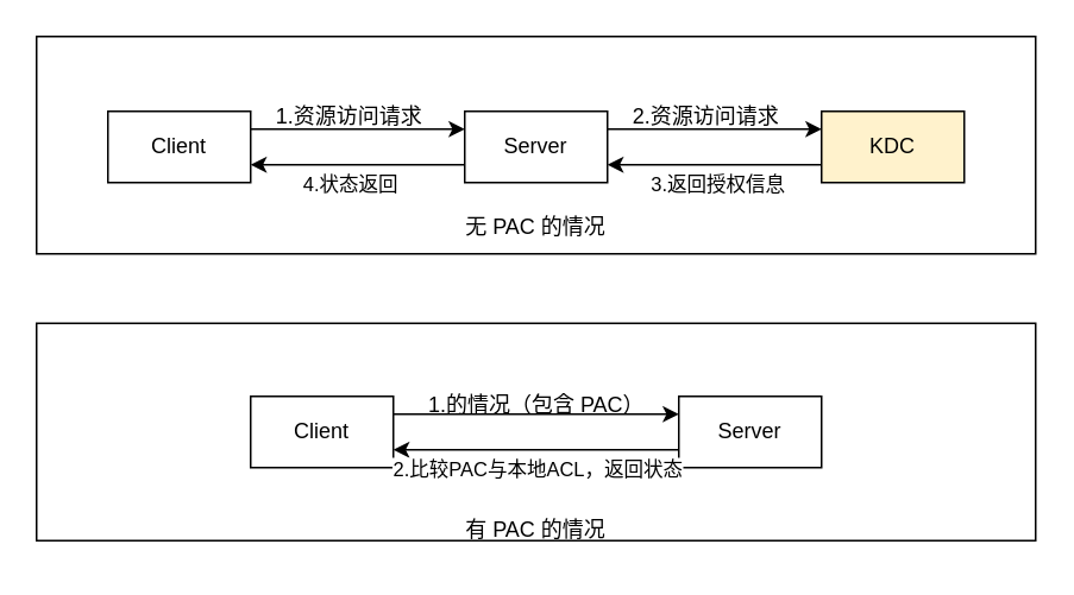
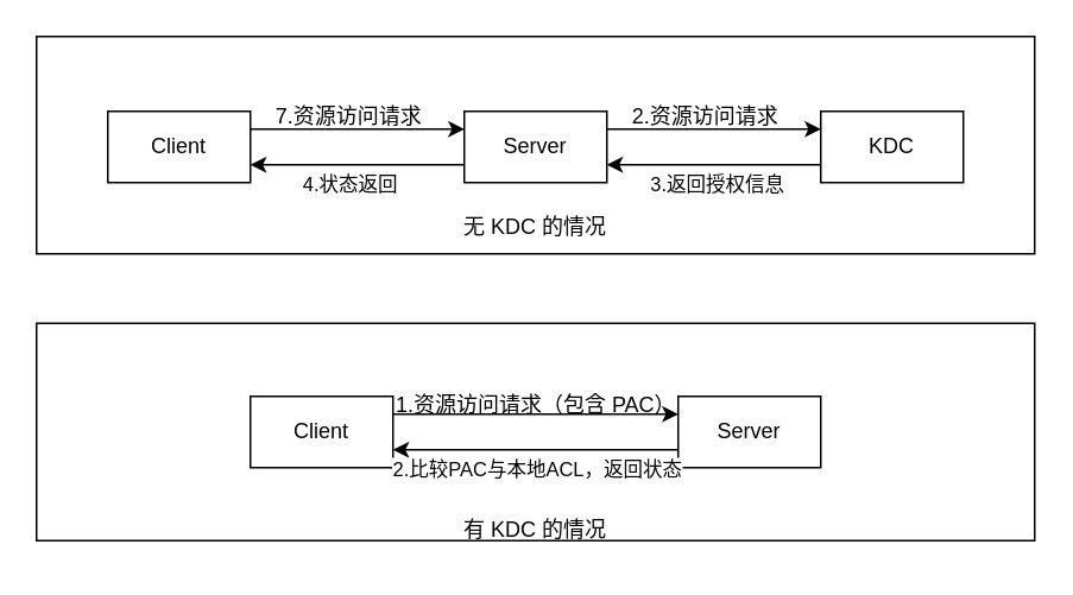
- <mxCell id="13" value="1.资源访问请求" style="text;html=1;align=center;verticalAlign=middle;resizable=0;points=[];autosize=1;strokeColor=none;fillColor=none;" vertex="1" parent="1"><mxGeometry x="140" y="50" width="110" height="30" as="geometry" /></mxCell>
+ <mxCell id="13" value="7.资源访问请求" style="text;html=1;align=center;verticalAlign=middle;resizable=0;points=[];autosize=1;strokeColor=none;fillColor=none;" vertex="1" parent="1"><mxGeometry x="140" y="50" width="110" height="30" as="geometry" /></mxCell>
- <mxCell id="6" value="&lt;div&gt;KDC&lt;/div&gt;" style="rounded=0;whiteSpace=wrap;html=1;fillColor=#fff2cc;" vertex="1" parent="1"><mxGeometry x="460" y="62" width="80" height="40" as="geometry" /></mxCell>
+ <mxCell id="6" value="&lt;div&gt;KDC&lt;/div&gt;" style="rounded=0;whiteSpace=wrap;html=1;" vertex="1" parent="1"><mxGeometry x="460" y="62" width="80" height="40" as="geometry" /></mxCell>
- <mxCell id="22" value="无 PAC 的情况" style="text;html=1;strokeColor=none;fillColor=none;align=center;verticalAlign=middle;whiteSpace=wrap;rounded=0;" vertex="1" parent="1"><mxGeometry x="250" y="112" width="100" height="30" as="geometry" /></mxCell>
+ <mxCell id="22" value="无 KDC 的情况" style="text;html=1;strokeColor=none;fillColor=none;align=center;verticalAlign=middle;whiteSpace=wrap;rounded=0;" vertex="1" parent="1"><mxGeometry x="250" y="112" width="100" height="30" as="geometry" /></mxCell>
- <mxCell id="20" value="1.的情况（包含 PAC）" style="text;html=1;align=center;verticalAlign=middle;resizable=0;points=[];autosize=1;strokeColor=none;fillColor=none;" vertex="1" parent="1"><mxGeometry x="210" y="212" width="180" height="30" as="geometry" /></mxCell>
+ <mxCell id="20" value="1.资源访问请求（包含 PAC）" style="text;html=1;align=center;verticalAlign=middle;resizable=0;points=[];autosize=1;strokeColor=none;fillColor=none;" vertex="1" parent="1"><mxGeometry x="210" y="212" width="180" height="30" as="geometry" /></mxCell>
- <mxCell id="21" value="有 PAC 的情况" style="text;html=1;strokeColor=none;fillColor=none;align=center;verticalAlign=middle;whiteSpace=wrap;rounded=0;" vertex="1" parent="1"><mxGeometry x="250" y="282" width="100" height="30" as="geometry" /></mxCell>
+ <mxCell id="21" value="有 KDC 的情况" style="text;html=1;strokeColor=none;fillColor=none;align=center;verticalAlign=middle;whiteSpace=wrap;rounded=0;" vertex="1" parent="1"><mxGeometry x="250" y="282" width="100" height="30" as="geometry" /></mxCell>
